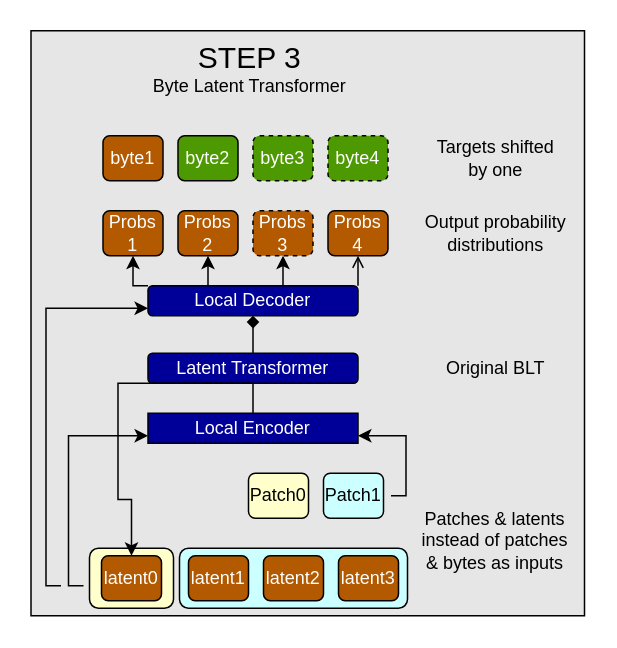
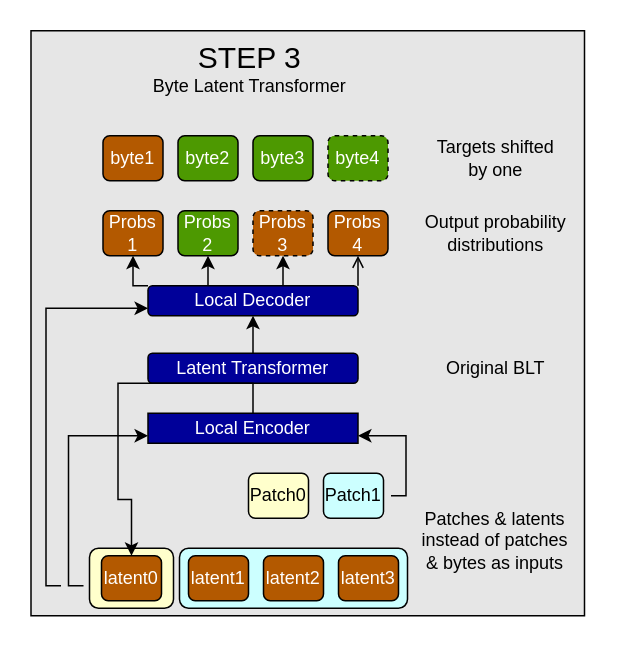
- <mxCell id="19" value="byte3" style="rounded=1;whiteSpace=wrap;html=1;fillColor=#4d9901;fontColor=#FFFFFF;dashed=1;" parent="1" vertex="1"><mxGeometry x="168" y="90" width="40" height="30" as="geometry" /></mxCell>
+ <mxCell id="19" value="byte3" style="rounded=1;whiteSpace=wrap;html=1;fillColor=#4d9901;fontColor=#FFFFFF;" parent="1" vertex="1"><mxGeometry x="168" y="90" width="40" height="30" as="geometry" /></mxCell>
- <mxCell id="22" value="Probs&lt;div&gt;2&lt;/div&gt;" style="rounded=1;whiteSpace=wrap;html=1;fillColor=#B35900;fontColor=#FFFFFF;" parent="1" vertex="1"><mxGeometry x="118" y="140" width="40" height="30" as="geometry" /></mxCell>
+ <mxCell id="22" value="Probs&lt;div&gt;2&lt;/div&gt;" style="rounded=1;whiteSpace=wrap;html=1;fillColor=#4d9901;fontColor=#FFFFFF;" parent="1" vertex="1"><mxGeometry x="118" y="140" width="40" height="30" as="geometry" /></mxCell>
- <mxCell id="27" style="edgeStyle=orthogonalEdgeStyle;rounded=0;orthogonalLoop=1;jettySize=auto;html=1;exitX=0.5;exitY=0;exitDx=0;exitDy=0;entryX=0.5;entryY=1;entryDx=0;entryDy=0;endArrow=diamond;" parent="1" source="28" target="15" edge="1"><mxGeometry relative="1" as="geometry" /></mxCell>
+ <mxCell id="27" style="edgeStyle=orthogonalEdgeStyle;rounded=0;orthogonalLoop=1;jettySize=auto;html=1;exitX=0.5;exitY=0;exitDx=0;exitDy=0;entryX=0.5;entryY=1;entryDx=0;entryDy=0;" parent="1" source="28" target="15" edge="1"><mxGeometry relative="1" as="geometry" /></mxCell>
